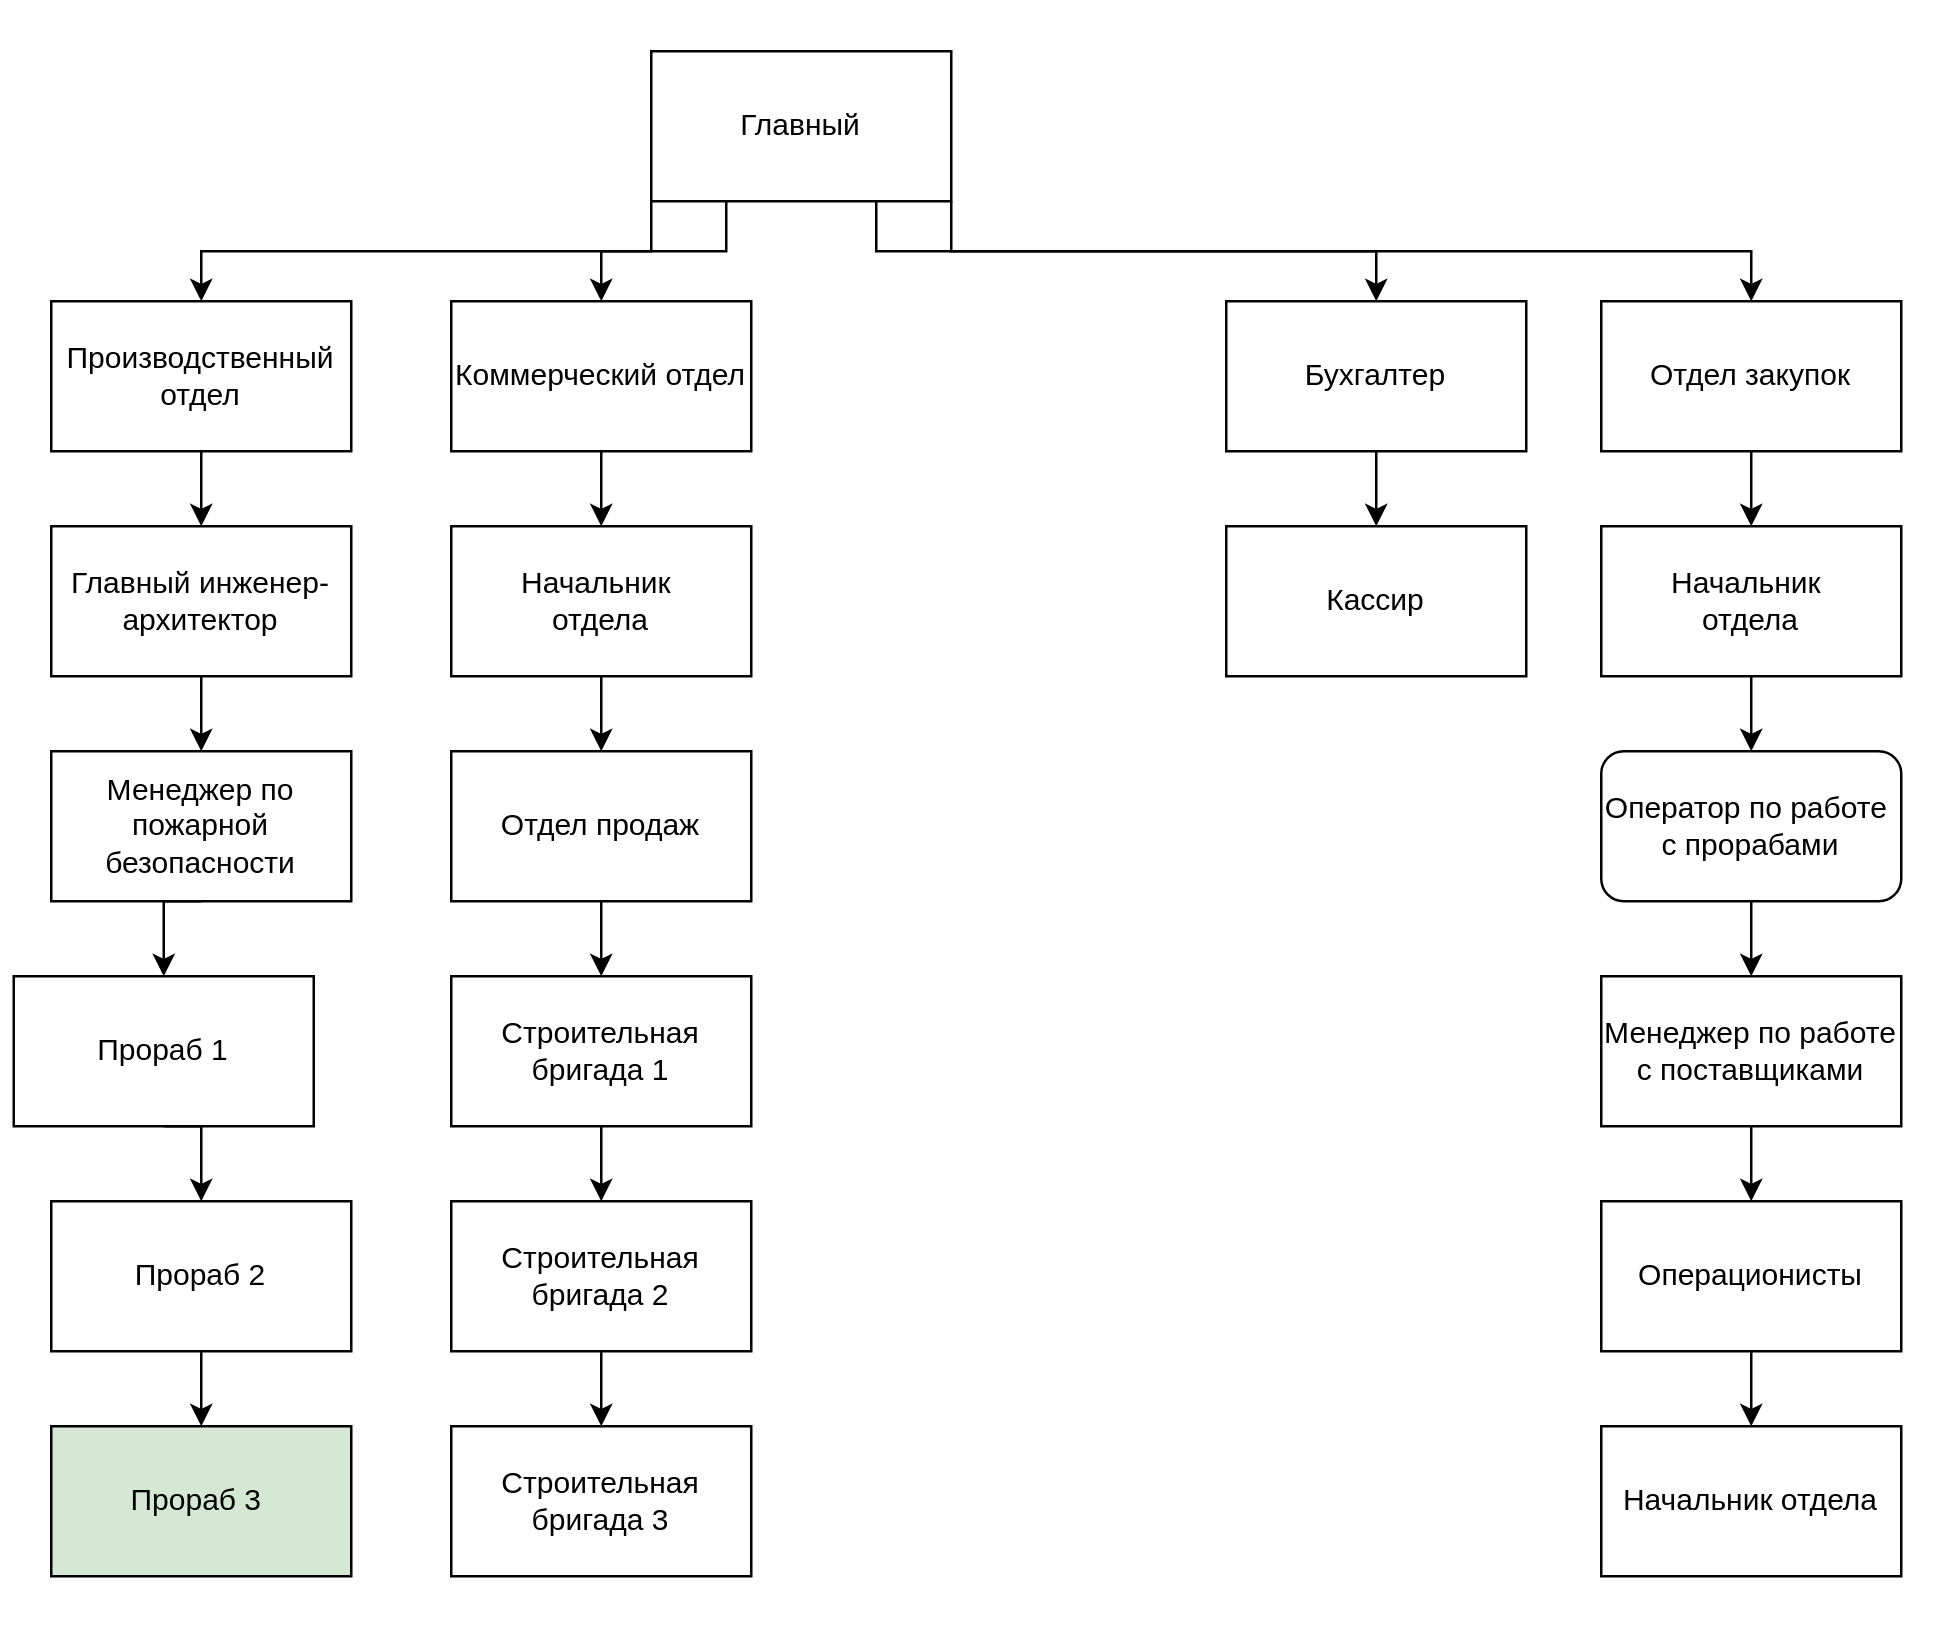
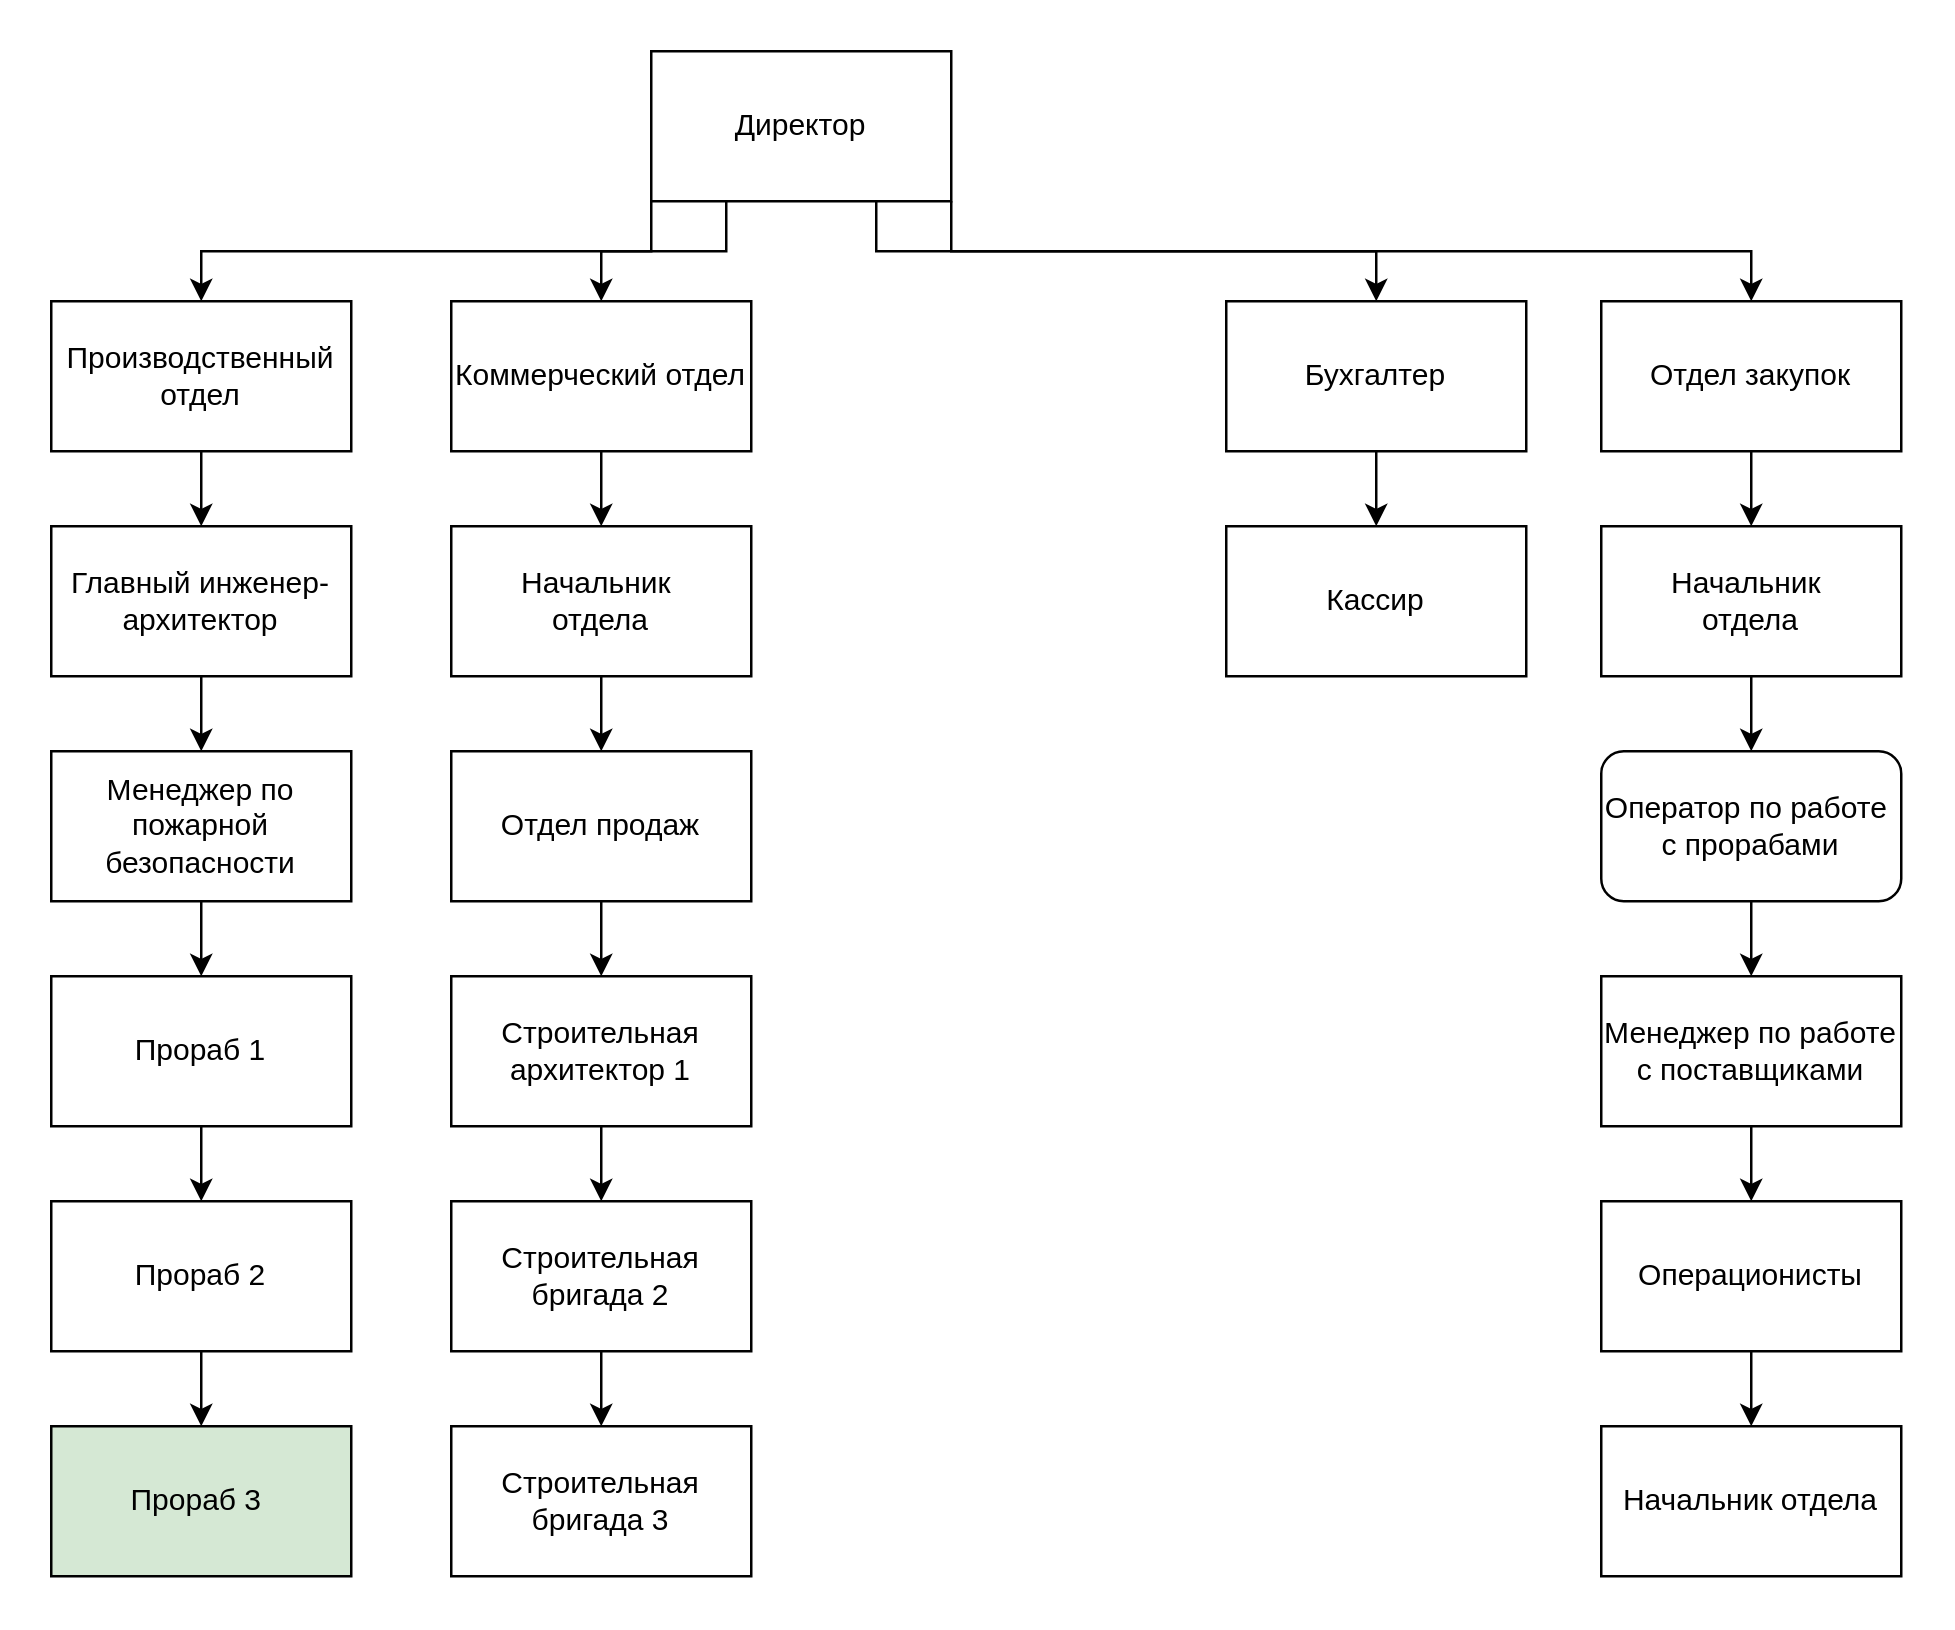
- <mxCell id="6" value="Главный" style="rounded=0;whiteSpace=wrap;html=1;" vertex="1" parent="1"><mxGeometry x="260" y="20" width="120" height="60" as="geometry" /></mxCell>
+ <mxCell id="6" value="Директор" style="rounded=0;whiteSpace=wrap;html=1;" vertex="1" parent="1"><mxGeometry x="260" y="20" width="120" height="60" as="geometry" /></mxCell>
- <mxCell id="30" value="Прораб 1" style="rounded=0;whiteSpace=wrap;html=1;" vertex="1" parent="1"><mxGeometry x="5" y="390" width="120" height="60" as="geometry" /></mxCell>
+ <mxCell id="30" value="Прораб 1" style="rounded=0;whiteSpace=wrap;html=1;" vertex="1" parent="1"><mxGeometry x="20" y="390" width="120" height="60" as="geometry" /></mxCell>
- <mxCell id="39" value="Строительная бригада 1" style="rounded=0;whiteSpace=wrap;html=1;" vertex="1" parent="1"><mxGeometry x="180" y="390" width="120" height="60" as="geometry" /></mxCell>
+ <mxCell id="39" value="Строительная архитектор 1" style="rounded=0;whiteSpace=wrap;html=1;" vertex="1" parent="1"><mxGeometry x="180" y="390" width="120" height="60" as="geometry" /></mxCell>
